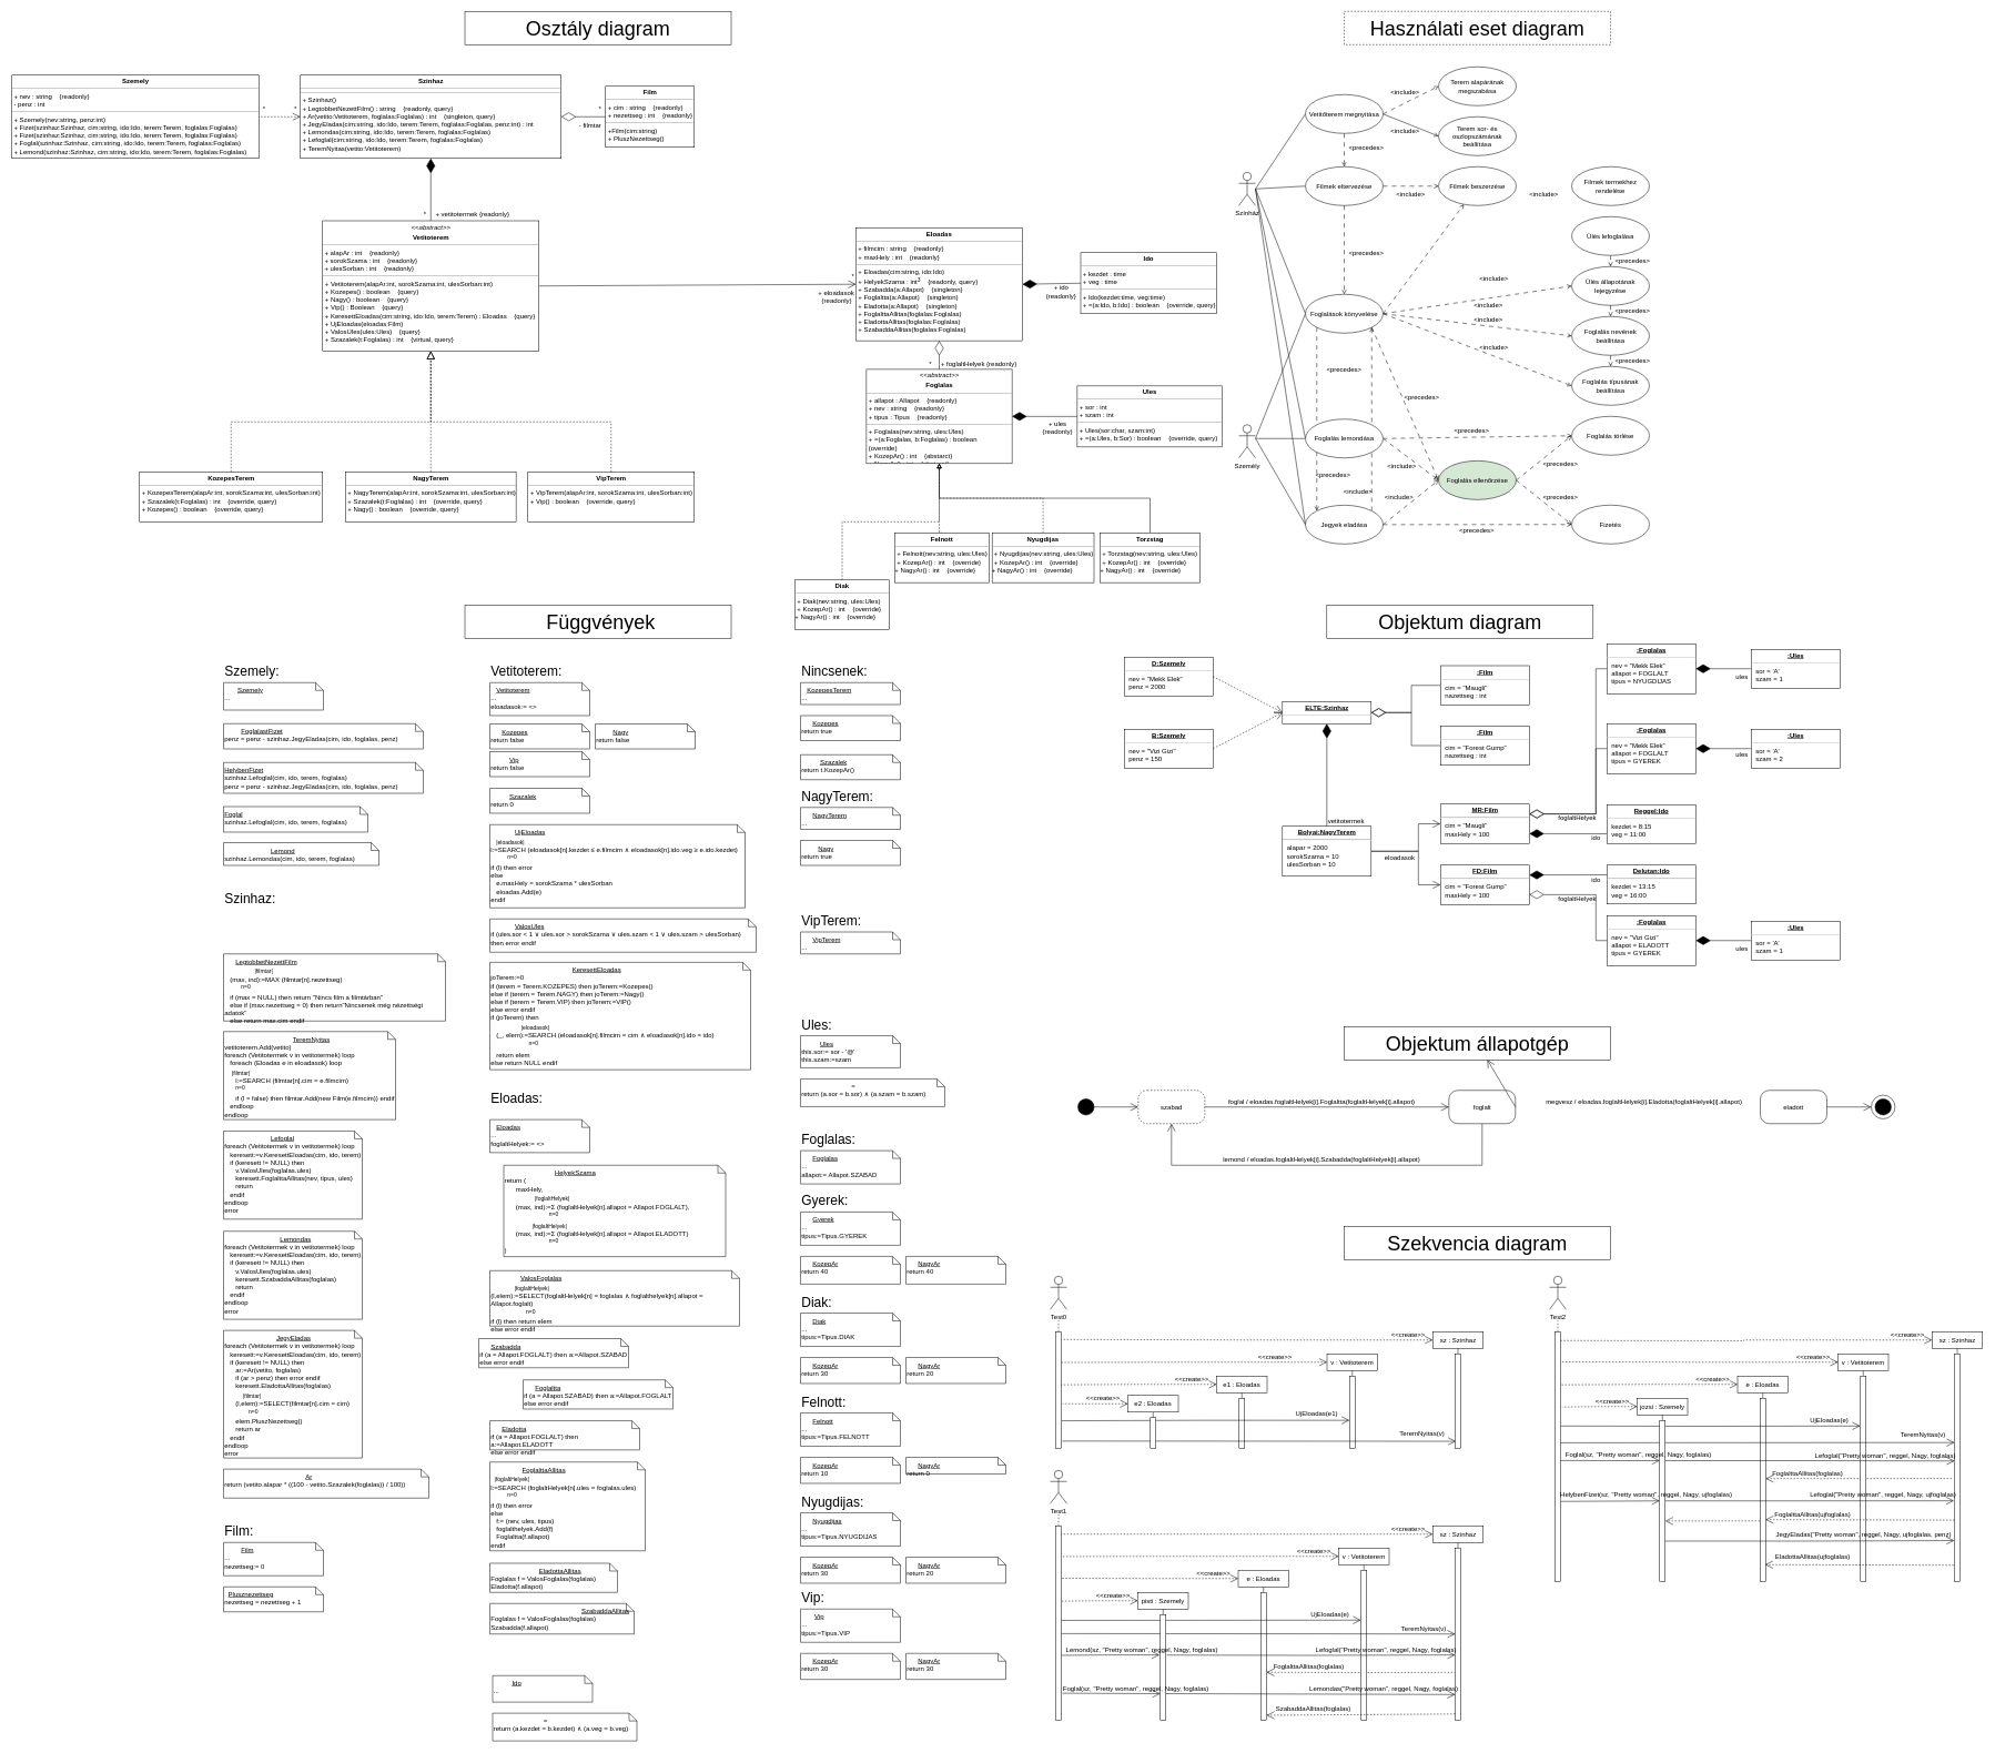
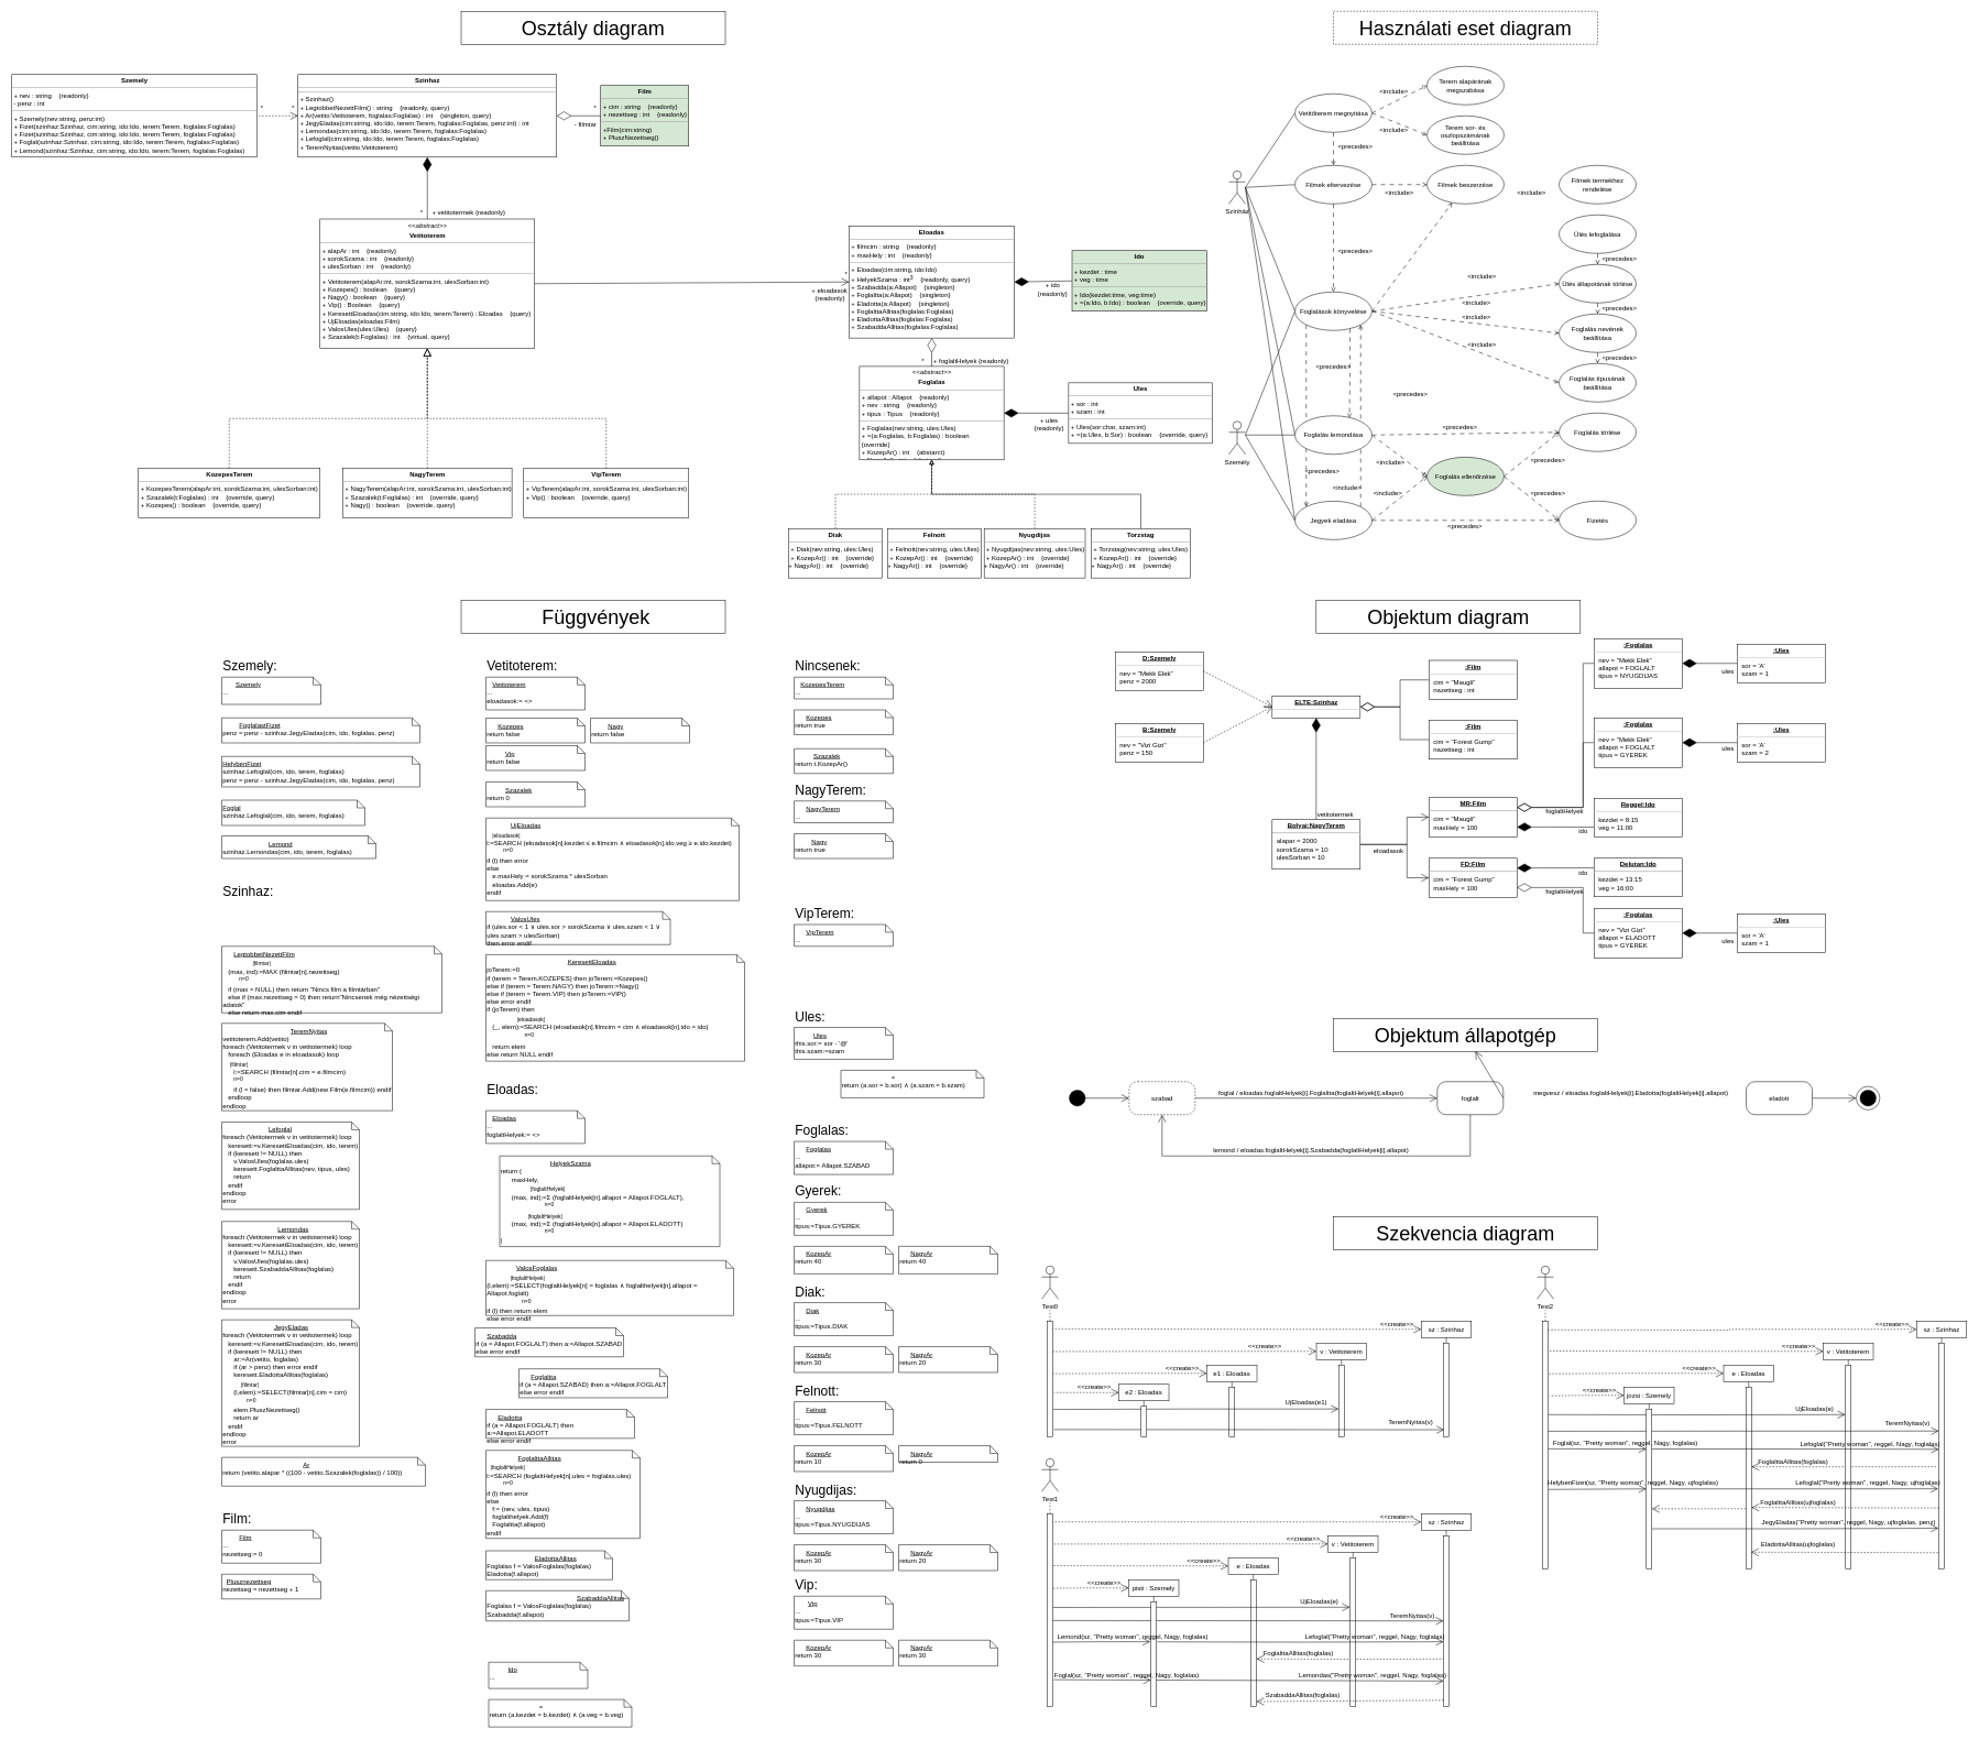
- <mxCell id="15" value="&lt;p style=&quot;margin:0px;margin-top:4px;text-align:center;&quot;&gt;&lt;b&gt;Film&lt;/b&gt;&lt;br&gt;&lt;/p&gt;&lt;hr size=&quot;1&quot;&gt;&lt;p style=&quot;margin:0px;margin-left:4px;&quot;&gt;+ cim : string&amp;nbsp;&amp;nbsp;&amp;nbsp; {readonly}&lt;/p&gt;&lt;p style=&quot;margin:0px;margin-left:4px;&quot;&gt;+ nezettseg : int&amp;nbsp;&amp;nbsp;&amp;nbsp; {readonly}&lt;br&gt;&lt;/p&gt;&lt;hr size=&quot;1&quot;&gt;&lt;p style=&quot;margin:0px;margin-left:4px;&quot;&gt;+Film(cim:string)&lt;/p&gt;&lt;p style=&quot;margin:0px;margin-left:4px;&quot;&gt;+ PluszNezettseg()&lt;br&gt;&lt;/p&gt;" style="verticalAlign=top;align=left;overflow=fill;fontSize=12;fontFamily=Helvetica;html=1;whiteSpace=wrap;" parent="1" vertex="1"><mxGeometry x="1090.5" y="155" width="160" height="110" as="geometry" /></mxCell>
+ <mxCell id="15" value="&lt;p style=&quot;margin:0px;margin-top:4px;text-align:center;&quot;&gt;&lt;b&gt;Film&lt;/b&gt;&lt;br&gt;&lt;/p&gt;&lt;hr size=&quot;1&quot;&gt;&lt;p style=&quot;margin:0px;margin-left:4px;&quot;&gt;+ cim : string&amp;nbsp;&amp;nbsp;&amp;nbsp; {readonly}&lt;/p&gt;&lt;p style=&quot;margin:0px;margin-left:4px;&quot;&gt;+ nezettseg : int&amp;nbsp;&amp;nbsp;&amp;nbsp; {readonly}&lt;br&gt;&lt;/p&gt;&lt;hr size=&quot;1&quot;&gt;&lt;p style=&quot;margin:0px;margin-left:4px;&quot;&gt;+Film(cim:string)&lt;/p&gt;&lt;p style=&quot;margin:0px;margin-left:4px;&quot;&gt;+ PluszNezettseg()&lt;br&gt;&lt;/p&gt;" style="verticalAlign=top;align=left;overflow=fill;fontSize=12;fontFamily=Helvetica;html=1;whiteSpace=wrap;fillColor=#d5e8d4;" parent="1" vertex="1"><mxGeometry x="1090.5" y="155" width="160" height="110" as="geometry" /></mxCell>
- <mxCell id="29" style="rounded=0;orthogonalLoop=1;jettySize=auto;html=1;exitX=1;exitY=0.5;exitDx=0;exitDy=0;entryX=0;entryY=0.5;entryDx=0;entryDy=0;dashed=0;dashPattern=8 8;endArrow=open;endFill=0;" parent="1" source="30" target="58" edge="1"><mxGeometry relative="1" as="geometry" /></mxCell>
+ <mxCell id="29" style="rounded=0;orthogonalLoop=1;jettySize=auto;html=1;exitX=1;exitY=0.5;exitDx=0;exitDy=0;entryX=0;entryY=0.5;entryDx=0;entryDy=0;dashed=1;dashPattern=8 8;endArrow=open;endFill=0;" parent="1" source="30" target="58" edge="1"><mxGeometry relative="1" as="geometry" /></mxCell>
- <mxCell id="16" value="&lt;p style=&quot;margin:0px;margin-top:4px;text-align:center;&quot;&gt;&lt;b&gt;Ido&lt;/b&gt;&lt;br&gt;&lt;/p&gt;&lt;hr size=&quot;1&quot;&gt;&lt;p style=&quot;margin:0px;margin-left:4px;&quot;&gt;+ kezdet : time&lt;/p&gt;&lt;p style=&quot;margin:0px;margin-left:4px;&quot;&gt;+ veg : time&lt;br&gt;&lt;/p&gt;&lt;hr size=&quot;1&quot;&gt;&lt;p style=&quot;margin:0px;margin-left:4px;&quot;&gt;+ Ido(kezdet:time, veg:time)&lt;/p&gt;&lt;p style=&quot;margin:0px;margin-left:4px;&quot;&gt;+ =(a:Ido, b:Ido) : boolean &amp;nbsp;&amp;nbsp; {override, query}&lt;/p&gt;" style="verticalAlign=top;align=left;overflow=fill;fontSize=12;fontFamily=Helvetica;html=1;whiteSpace=wrap;" parent="1" vertex="1"><mxGeometry x="1947" y="455" width="245" height="110" as="geometry" /></mxCell>
+ <mxCell id="16" value="&lt;p style=&quot;margin:0px;margin-top:4px;text-align:center;&quot;&gt;&lt;b&gt;Ido&lt;/b&gt;&lt;br&gt;&lt;/p&gt;&lt;hr size=&quot;1&quot;&gt;&lt;p style=&quot;margin:0px;margin-left:4px;&quot;&gt;+ kezdet : time&lt;/p&gt;&lt;p style=&quot;margin:0px;margin-left:4px;&quot;&gt;+ veg : time&lt;br&gt;&lt;/p&gt;&lt;hr size=&quot;1&quot;&gt;&lt;p style=&quot;margin:0px;margin-left:4px;&quot;&gt;+ Ido(kezdet:time, veg:time)&lt;/p&gt;&lt;p style=&quot;margin:0px;margin-left:4px;&quot;&gt;+ =(a:Ido, b:Ido) : boolean &amp;nbsp;&amp;nbsp; {override, query}&lt;/p&gt;" style="verticalAlign=top;align=left;overflow=fill;fontSize=12;fontFamily=Helvetica;html=1;whiteSpace=wrap;fillColor=#d5e8d4;" parent="1" vertex="1"><mxGeometry x="1947" y="455" width="245" height="110" as="geometry" /></mxCell>
- <mxCell id="66" value="Ülés állapotának lejegyzése" style="ellipse;whiteSpace=wrap;html=1;" parent="1" vertex="1"><mxGeometry x="2832" y="480" width="140" height="70" as="geometry" /></mxCell>
+ <mxCell id="66" value="Ülés állapotának törlése" style="ellipse;whiteSpace=wrap;html=1;" parent="1" vertex="1"><mxGeometry x="2832" y="480" width="140" height="70" as="geometry" /></mxCell>
+ <mxCell id="48" style="edgeStyle=orthogonalEdgeStyle;rounded=0;orthogonalLoop=1;jettySize=auto;html=1;exitX=0.714;exitY=0.953;exitDx=0;exitDy=0;exitPerimeter=0;entryX=0.708;entryY=0.048;entryDx=0;entryDy=0;entryPerimeter=0;dashed=1;dashPattern=8 8;endArrow=open;endFill=0;" parent="1" source="49" target="155" edge="1"><mxGeometry relative="1" as="geometry" /></mxCell>
- <mxCell id="45" style="rounded=0;orthogonalLoop=1;jettySize=auto;html=1;exitX=1;exitY=1;exitDx=0;exitDy=0;entryX=0;entryY=0.5;entryDx=0;entryDy=0;endArrow=open;endFill=0;dashed=1;dashPattern=8 8;" parent="1" source="49" target="72" edge="1"><mxGeometry relative="1" as="geometry" /></mxCell>
- <mxCell id="210" style="edgeStyle=orthogonalEdgeStyle;rounded=0;orthogonalLoop=1;jettySize=auto;html=1;exitX=0.5;exitY=0;exitDx=0;exitDy=0;endArrow=block;endFill=0;dashed=1;entryX=0.5;entryY=1;entryDx=0;entryDy=0;" parent="1" source="211" target="11" edge="1"><mxGeometry relative="1" as="geometry"><mxPoint x="1702" y="780" as="targetPoint" /><Array as="points"><mxPoint x="1692" y="960" /></Array></mxGeometry></mxCell>
- <mxCell id="209" value="&lt;p style=&quot;margin:0px;margin-top:4px;text-align:center;&quot;&gt;&lt;b&gt;Diak&lt;/b&gt;&lt;br&gt;&lt;/p&gt;&lt;hr size=&quot;1&quot;&gt;&lt;p style=&quot;margin:0px;margin-left:4px;&quot;&gt;+ Diak(nev:string, ules:Ules)&lt;/p&gt;&lt;p style=&quot;margin:0px;margin-left:4px;&quot;&gt;+ KozepAr() : int&amp;nbsp;&amp;nbsp;&amp;nbsp; {override}&lt;/p&gt;+ NagyAr() : int&amp;nbsp;&amp;nbsp;&amp;nbsp; {override}&lt;p style=&quot;margin:0px;margin-left:4px;&quot;&gt;&lt;/p&gt;" style="verticalAlign=top;align=left;overflow=fill;fontSize=12;fontFamily=Helvetica;html=1;whiteSpace=wrap;" parent="1" vertex="1"><mxGeometry x="1432" y="1045" width="170" height="89.79" as="geometry" /></mxCell>
+ <mxCell id="209" value="&lt;p style=&quot;margin:0px;margin-top:4px;text-align:center;&quot;&gt;&lt;b&gt;Diak&lt;/b&gt;&lt;br&gt;&lt;/p&gt;&lt;hr size=&quot;1&quot;&gt;&lt;p style=&quot;margin:0px;margin-left:4px;&quot;&gt;+ Diak(nev:string, ules:Ules)&lt;/p&gt;&lt;p style=&quot;margin:0px;margin-left:4px;&quot;&gt;+ KozepAr() : int&amp;nbsp;&amp;nbsp;&amp;nbsp; {override}&lt;/p&gt;+ NagyAr() : int&amp;nbsp;&amp;nbsp;&amp;nbsp; {override}&lt;p style=&quot;margin:0px;margin-left:4px;&quot;&gt;&lt;/p&gt;" style="verticalAlign=top;align=left;overflow=fill;fontSize=12;fontFamily=Helvetica;html=1;whiteSpace=wrap;" parent="1" vertex="1"><mxGeometry x="1432" y="960" width="170" height="89.79" as="geometry" /></mxCell>
- <mxCell id="188" value="&lt;div&gt;&lt;span style=&quot;&quot;&gt;&lt;span style=&quot;&quot;&gt;&amp;nbsp;&amp;nbsp;&amp;nbsp;&amp;nbsp;&lt;/span&gt;&lt;/span&gt;&lt;span style=&quot;&quot;&gt;&lt;span style=&quot;&quot;&gt;&amp;nbsp;&amp;nbsp;&amp;nbsp;&amp;nbsp;&lt;/span&gt;&lt;/span&gt;&amp;nbsp;&amp;nbsp;&amp;nbsp;&amp;nbsp; &lt;u&gt;ValosUles&lt;br&gt;&lt;/u&gt;&lt;/div&gt;&lt;div&gt;if (ules.sor &amp;lt; 1 ∨ ules.sor &amp;gt; sorokSzama ∨ ules.szam &amp;lt; 1 ∨ ules.szam &amp;gt; ulesSorban)&lt;/div&gt;&lt;div&gt;then error endif&lt;br&gt;&lt;/div&gt;" style="shape=note;size=14;whiteSpace=wrap;html=1;verticalAlign=top;align=left;" parent="1" vertex="1"><mxGeometry x="882" y="1656" width="480" height="60" as="geometry" /></mxCell>
+ <mxCell id="188" value="&lt;div&gt;&lt;span style=&quot;&quot;&gt;&lt;span style=&quot;&quot;&gt;&amp;nbsp;&amp;nbsp;&amp;nbsp;&amp;nbsp;&lt;/span&gt;&lt;/span&gt;&lt;span style=&quot;&quot;&gt;&lt;span style=&quot;&quot;&gt;&amp;nbsp;&amp;nbsp;&amp;nbsp;&amp;nbsp;&lt;/span&gt;&lt;/span&gt;&amp;nbsp;&amp;nbsp;&amp;nbsp;&amp;nbsp; &lt;u&gt;ValosUles&lt;br&gt;&lt;/u&gt;&lt;/div&gt;&lt;div&gt;if (ules.sor &amp;lt; 1 ∨ ules.sor &amp;gt; sorokSzama ∨ ules.szam &amp;lt; 1 ∨ ules.szam &amp;gt; ulesSorban)&lt;/div&gt;&lt;div&gt;then error endif&lt;br&gt;&lt;/div&gt;" style="shape=note;size=14;whiteSpace=wrap;html=1;verticalAlign=top;align=left;" parent="1" vertex="1"><mxGeometry x="882" y="1656" width="335" height="60" as="geometry" /></mxCell>
- <mxCell id="200" value="&lt;div&gt;&lt;span style=&quot;&quot;&gt;&lt;span style=&quot;white-space: pre;&quot;&gt;&amp;nbsp;&amp;nbsp;&amp;nbsp;&amp;nbsp;&lt;/span&gt;&lt;/span&gt;&lt;span style=&quot;&quot;&gt;&lt;span style=&quot;white-space: pre;&quot;&gt;&amp;nbsp;&amp;nbsp;&amp;nbsp;&amp;nbsp;&lt;/span&gt;&lt;/span&gt;&amp;nbsp;&amp;nbsp;&amp;nbsp;&amp;nbsp;&amp;nbsp;&amp;nbsp;&amp;nbsp;&amp;nbsp;&amp;nbsp; &lt;span style=&quot;white-space: pre;&quot;&gt; &lt;/span&gt;&lt;span style=&quot;white-space: pre;&quot;&gt; &lt;/span&gt;&amp;nbsp;&amp;nbsp;&amp;nbsp;&amp;nbsp;&amp;nbsp;&amp;nbsp; =&lt;br&gt;&lt;/div&gt;return (a.sor = b.sor) ∧ (a.szam = b.szam) " style="shape=note;size=14;whiteSpace=wrap;html=1;verticalAlign=top;align=left;" parent="1" vertex="1"><mxGeometry x="1442" y="1944.32" width="260" height="50" as="geometry" /></mxCell>
+ <mxCell id="200" value="&lt;div&gt;&lt;span style=&quot;&quot;&gt;&lt;span style=&quot;white-space: pre;&quot;&gt;&amp;nbsp;&amp;nbsp;&amp;nbsp;&amp;nbsp;&lt;/span&gt;&lt;/span&gt;&lt;span style=&quot;&quot;&gt;&lt;span style=&quot;white-space: pre;&quot;&gt;&amp;nbsp;&amp;nbsp;&amp;nbsp;&amp;nbsp;&lt;/span&gt;&lt;/span&gt;&amp;nbsp;&amp;nbsp;&amp;nbsp;&amp;nbsp;&amp;nbsp;&amp;nbsp;&amp;nbsp;&amp;nbsp;&amp;nbsp; &lt;span style=&quot;white-space: pre;&quot;&gt; &lt;/span&gt;&lt;span style=&quot;white-space: pre;&quot;&gt; &lt;/span&gt;&amp;nbsp;&amp;nbsp;&amp;nbsp;&amp;nbsp;&amp;nbsp;&amp;nbsp; =&lt;br&gt;&lt;/div&gt;return (a.sor = b.sor) ∧ (a.szam = b.szam) " style="shape=note;size=14;whiteSpace=wrap;html=1;verticalAlign=top;align=left;" parent="1" vertex="1"><mxGeometry x="1527" y="1944.32" width="260" height="50" as="geometry" /></mxCell>
